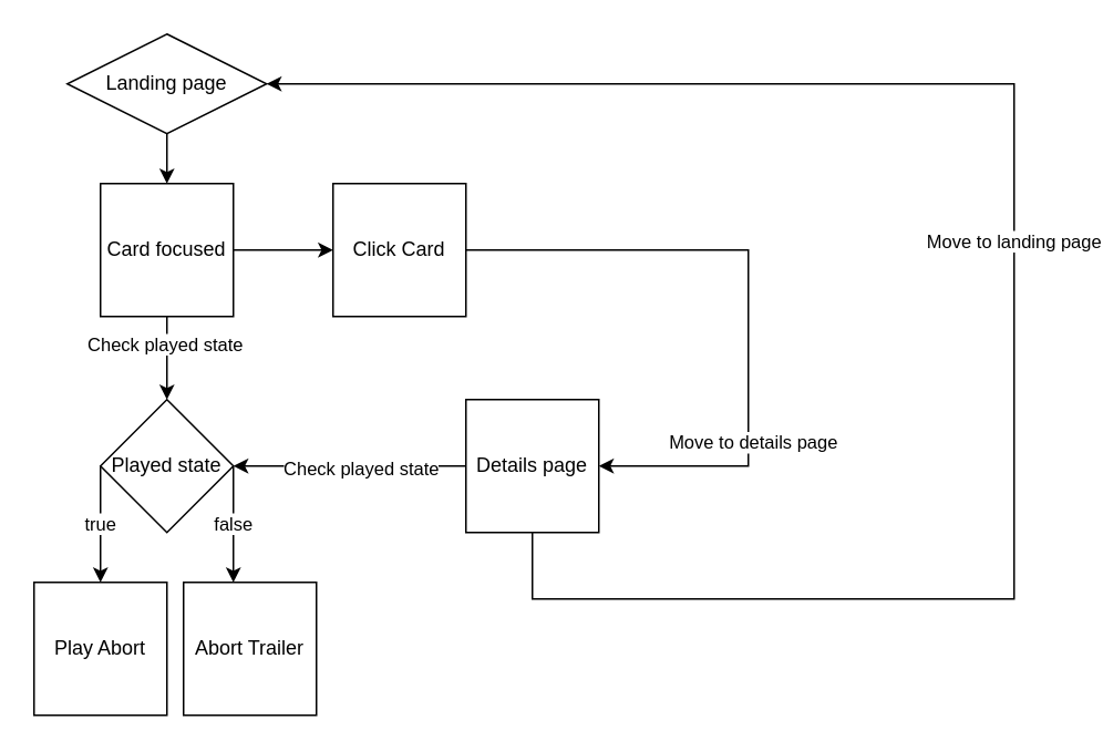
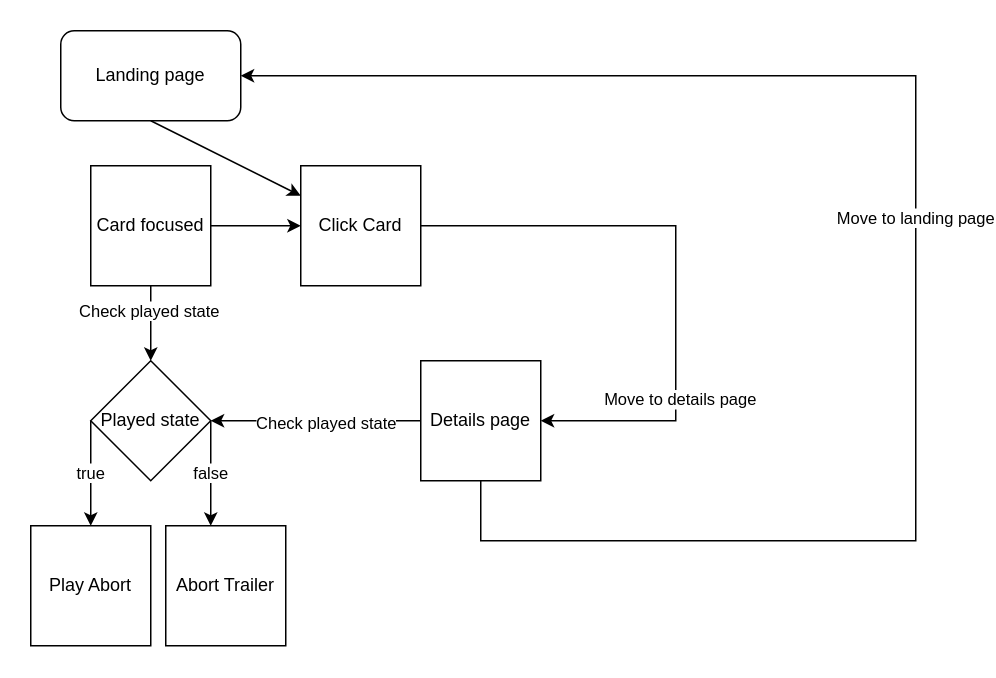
- <mxCell id="2" value="Landing page" style="rhombus;whiteSpace=wrap;html=1;" vertex="1" parent="1"><mxGeometry x="40" y="20" width="120" height="60" as="geometry" /></mxCell>
+ <mxCell id="2" value="Landing page" style="rounded=1;whiteSpace=wrap;html=1;" vertex="1" parent="1"><mxGeometry x="40" y="20" width="120" height="60" as="geometry" /></mxCell>
- <mxCell id="10" value="" style="endArrow=classic;html=1;rounded=0;exitX=0.5;exitY=1;exitDx=0;exitDy=0;" edge="1" parent="1" source="2" target="9"><mxGeometry width="50" height="50" relative="1" as="geometry"><mxPoint x="400" y="380" as="sourcePoint" /><mxPoint x="450" y="330" as="targetPoint" /></mxGeometry></mxCell>
+ <mxCell id="10" value="" style="endArrow=classic;html=1;rounded=0;exitX=0.5;exitY=1;exitDx=0;exitDy=0;" edge="1" parent="1" source="2" target="3"><mxGeometry width="50" height="50" relative="1" as="geometry"><mxPoint x="400" y="380" as="sourcePoint" /><mxPoint x="450" y="330" as="targetPoint" /></mxGeometry></mxCell>
